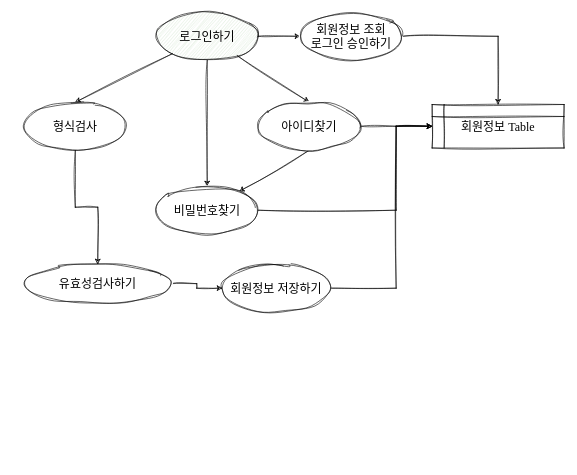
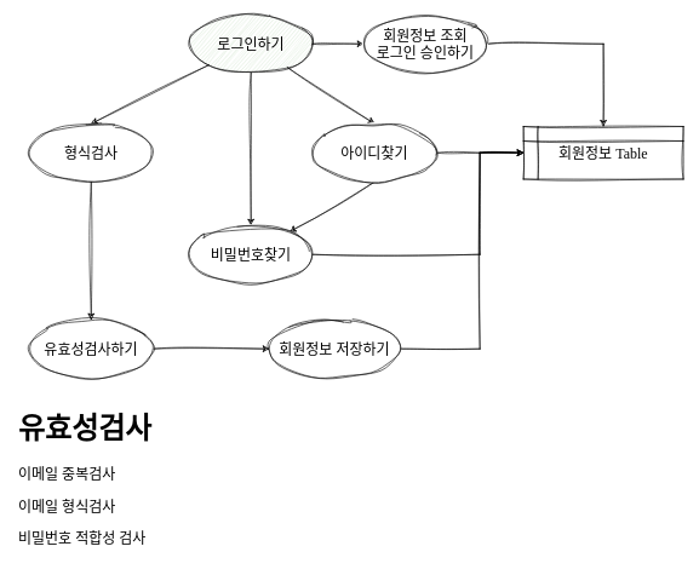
- <mxCell id="15" value="유효성검사하기" style="ellipse;whiteSpace=wrap;html=1;sketch=1;hachureGap=4;jiggle=2;curveFitting=1;fontFamily=Architects Daughter;fontSource=https%3A%2F%2Ffonts.googleapis.com%2Fcss%3Ffamily%3DArchitects%2BDaughter;fontSize=20;" vertex="1" parent="1"><mxGeometry x="40" y="440" width="245" height="65" as="geometry" /></mxCell>
+ <mxCell id="15" value="유효성검사하기" style="ellipse;whiteSpace=wrap;html=1;sketch=1;hachureGap=4;jiggle=2;curveFitting=1;fontFamily=Architects Daughter;fontSource=https%3A%2F%2Ffonts.googleapis.com%2Fcss%3Ffamily%3DArchitects%2BDaughter;fontSize=20;" vertex="1" parent="1"><mxGeometry x="40" y="440" width="170" height="80" as="geometry" /></mxCell>
+ <mxCell id="16" value="&lt;h1&gt;유효성검사&lt;/h1&gt;&lt;p&gt;이메일 중복검사&lt;/p&gt;&lt;p&gt;이메일 형식검사&lt;/p&gt;&lt;p&gt;비밀번호 적합성 검사&lt;/p&gt;" style="text;html=1;strokeColor=none;fillColor=none;spacing=5;spacingTop=-20;whiteSpace=wrap;overflow=hidden;rounded=0;fontSize=20;fontFamily=Architects Daughter;" vertex="1" parent="1"><mxGeometry x="20" y="550" width="210" height="220" as="geometry" /></mxCell>
